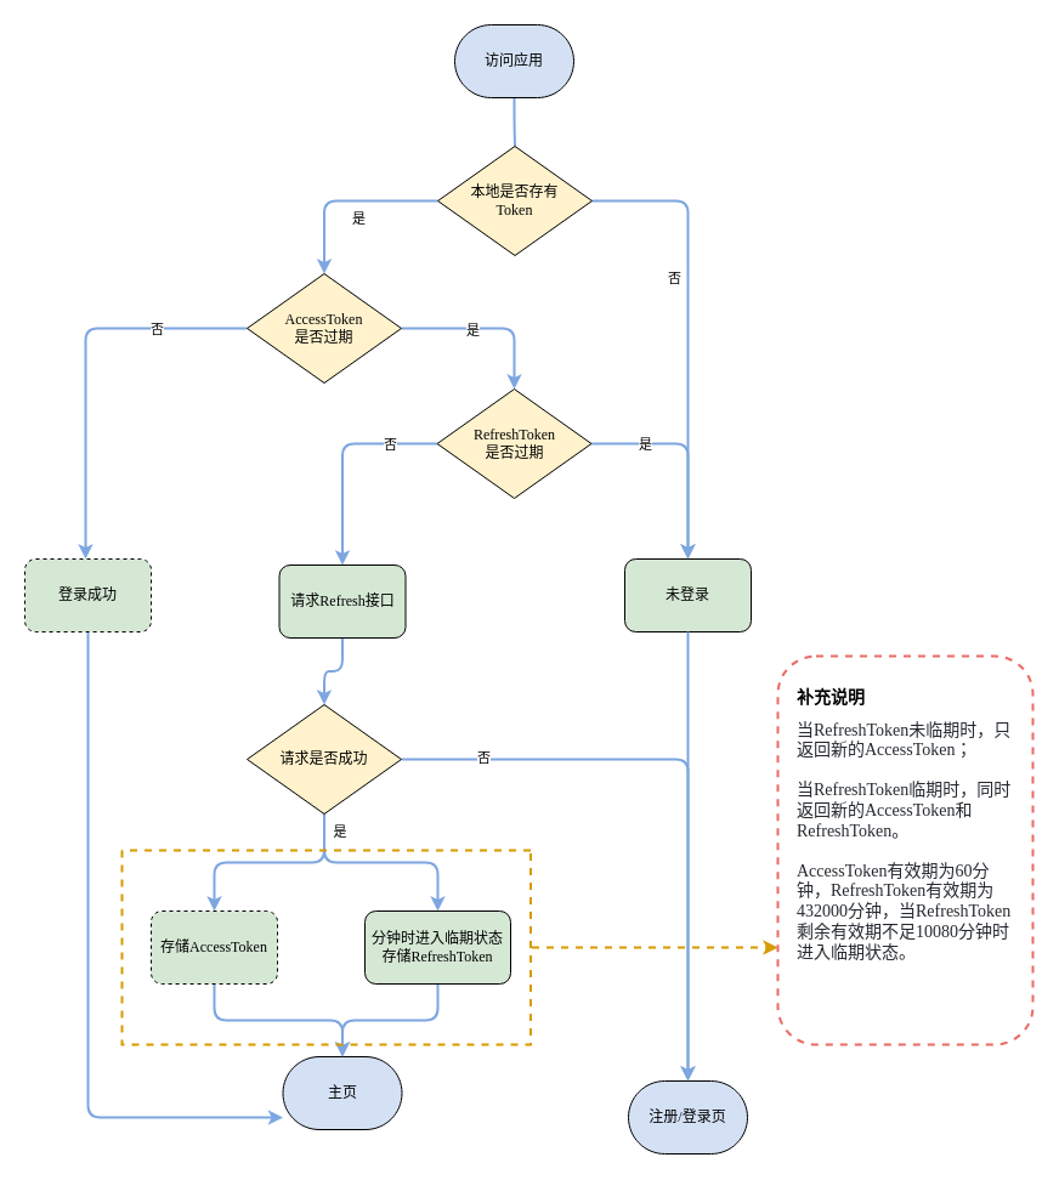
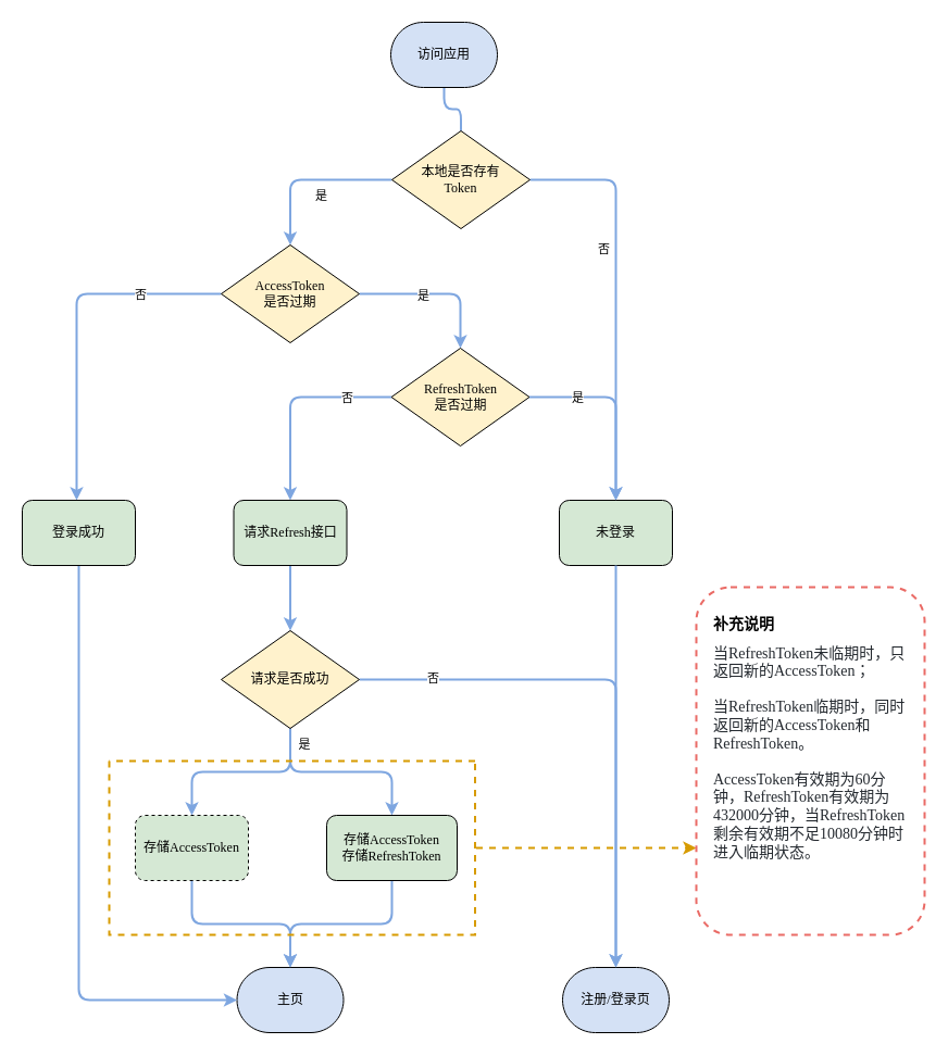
- <mxCell id="3" value="访问应用" style="shape=mxgraph.flowchart.terminator;whiteSpace=wrap;html=1;fillColor=#D4E1F5;strokeColor=#000000;strokeWidth=1;rounded=1;fontFamily=Cascadia Code;fontSource=https%3A%2F%2Ffonts.cdnfonts.com%2Fs%2F29131%2FCascadia.woff;" parent="1" vertex="1"><mxGeometry x="374" y="20" width="98" height="60" as="geometry" /></mxCell>
+ <mxCell id="3" value="访问应用" style="shape=mxgraph.flowchart.terminator;whiteSpace=wrap;html=1;fillColor=#D4E1F5;strokeColor=#000000;strokeWidth=1;rounded=1;fontFamily=Cascadia Code;fontSource=https%3A%2F%2Ffonts.cdnfonts.com%2Fs%2F29131%2FCascadia.woff;" parent="1" vertex="1"><mxGeometry x="359" y="20" width="98" height="60" as="geometry" /></mxCell>
- <mxCell id="18" value="登录成功" style="rounded=1;whiteSpace=wrap;html=1;gradientColor=none;fillColor=#D5E8D4;fontFamily=Cascadia Code;fontSource=https%3A%2F%2Ffonts.cdnfonts.com%2Fs%2F29131%2FCascadia.woff;dashed=1;" parent="1" vertex="1"><mxGeometry x="20" y="460" width="104" height="60" as="geometry" /></mxCell>
+ <mxCell id="18" value="登录成功" style="rounded=1;whiteSpace=wrap;html=1;gradientColor=none;fillColor=#D5E8D4;fontFamily=Cascadia Code;fontSource=https%3A%2F%2Ffonts.cdnfonts.com%2Fs%2F29131%2FCascadia.woff;" parent="1" vertex="1"><mxGeometry x="20" y="460" width="104" height="60" as="geometry" /></mxCell>
- <mxCell id="26" value="请求Refresh接口" style="rounded=1;whiteSpace=wrap;html=1;gradientColor=none;fillColor=#D5E8D4;fontFamily=Cascadia Code;fontSource=https%3A%2F%2Ffonts.cdnfonts.com%2Fs%2F29131%2FCascadia.woff;" parent="1" vertex="1"><mxGeometry x="229.5" y="465" width="104" height="60" as="geometry" /></mxCell>
+ <mxCell id="26" value="请求Refresh接口" style="rounded=1;whiteSpace=wrap;html=1;gradientColor=none;fillColor=#D5E8D4;fontFamily=Cascadia Code;fontSource=https%3A%2F%2Ffonts.cdnfonts.com%2Fs%2F29131%2FCascadia.woff;" parent="1" vertex="1"><mxGeometry x="214.5" y="460" width="104" height="60" as="geometry" /></mxCell>
- <mxCell id="35" value="分钟时进入临期状态&lt;br&gt;存储RefreshToken" style="rounded=1;whiteSpace=wrap;html=1;gradientColor=none;fillColor=#D5E8D4;fontFamily=Cascadia Code;fontSource=https%3A%2F%2Ffonts.cdnfonts.com%2Fs%2F29131%2FCascadia.woff;" parent="1" vertex="1"><mxGeometry x="300" y="750" width="120" height="60" as="geometry" /></mxCell>
+ <mxCell id="35" value="存储AccessToken&lt;br&gt;存储RefreshToken" style="rounded=1;whiteSpace=wrap;html=1;gradientColor=none;fillColor=#D5E8D4;fontFamily=Cascadia Code;fontSource=https%3A%2F%2Ffonts.cdnfonts.com%2Fs%2F29131%2FCascadia.woff;" parent="1" vertex="1"><mxGeometry x="300" y="750" width="120" height="60" as="geometry" /></mxCell>
- <mxCell id="10" value="主页" style="shape=mxgraph.flowchart.terminator;whiteSpace=wrap;html=1;fillColor=#D4E1F5;strokeColor=#000000;strokeWidth=1;rounded=1;fontFamily=Cascadia Code;fontSource=https%3A%2F%2Ffonts.cdnfonts.com%2Fs%2F29131%2FCascadia.woff;" parent="1" vertex="1"><mxGeometry x="232.5" y="870" width="98" height="60" as="geometry" /></mxCell>
+ <mxCell id="10" value="主页" style="shape=mxgraph.flowchart.terminator;whiteSpace=wrap;html=1;fillColor=#D4E1F5;strokeColor=#000000;strokeWidth=1;rounded=1;fontFamily=Cascadia Code;fontSource=https%3A%2F%2Ffonts.cdnfonts.com%2Fs%2F29131%2FCascadia.woff;" parent="1" vertex="1"><mxGeometry x="217.5" y="890" width="98" height="60" as="geometry" /></mxCell>
